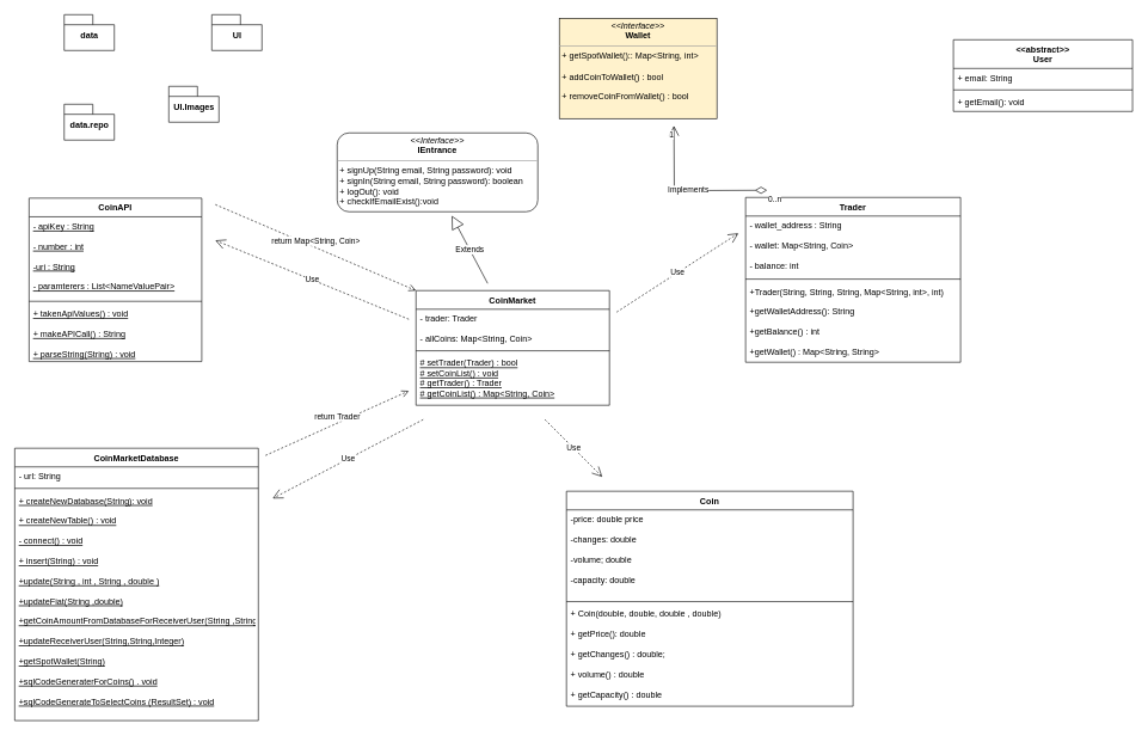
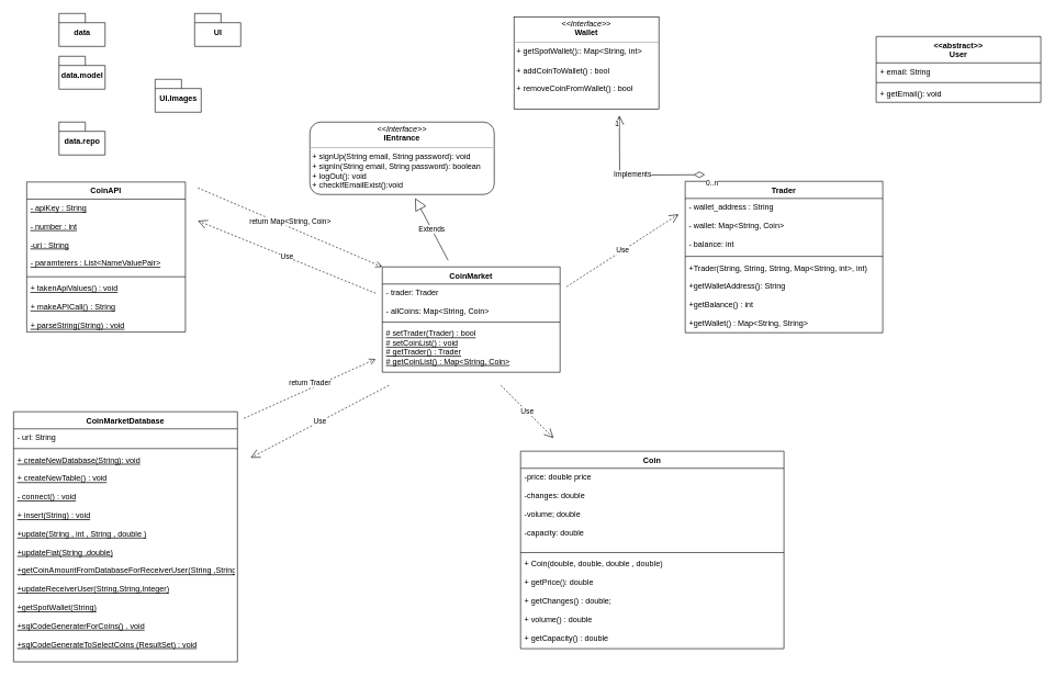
- <mxCell id="2" value="&lt;p style=&quot;margin: 0px ; margin-top: 4px ; text-align: center&quot;&gt;&lt;i&gt;&amp;lt;&amp;lt;Interface&amp;gt;&amp;gt;&lt;/i&gt;&lt;br&gt;&lt;b&gt;Wallet&lt;/b&gt;&lt;/p&gt;&lt;hr size=&quot;1&quot;&gt;&lt;p style=&quot;margin: 0px ; margin-left: 4px&quot;&gt;+ getSpotWallet():: Map&amp;lt;String, int&amp;gt;&lt;br&gt;&lt;/p&gt;&lt;p style=&quot;margin: 0px ; margin-left: 4px&quot;&gt;&lt;br&gt;&lt;/p&gt;&lt;p style=&quot;margin: 0px ; margin-left: 4px&quot;&gt;+ addCoinToWallet() : bool&lt;/p&gt;&lt;p style=&quot;margin: 0px ; margin-left: 4px&quot;&gt;&lt;br&gt;&lt;/p&gt;&lt;p style=&quot;margin: 0px ; margin-left: 4px&quot;&gt;+ removeCoinFromWallet() : bool&lt;/p&gt;" style="verticalAlign=top;align=left;overflow=fill;fontSize=12;fontFamily=Helvetica;html=1;fillColor=#fff2cc;" parent="1" vertex="1"><mxGeometry x="780" y="25" width="220" height="140" as="geometry" /></mxCell>
+ <mxCell id="2" value="&lt;p style=&quot;margin: 0px ; margin-top: 4px ; text-align: center&quot;&gt;&lt;i&gt;&amp;lt;&amp;lt;Interface&amp;gt;&amp;gt;&lt;/i&gt;&lt;br&gt;&lt;b&gt;Wallet&lt;/b&gt;&lt;/p&gt;&lt;hr size=&quot;1&quot;&gt;&lt;p style=&quot;margin: 0px ; margin-left: 4px&quot;&gt;+ getSpotWallet():: Map&amp;lt;String, int&amp;gt;&lt;br&gt;&lt;/p&gt;&lt;p style=&quot;margin: 0px ; margin-left: 4px&quot;&gt;&lt;br&gt;&lt;/p&gt;&lt;p style=&quot;margin: 0px ; margin-left: 4px&quot;&gt;+ addCoinToWallet() : bool&lt;/p&gt;&lt;p style=&quot;margin: 0px ; margin-left: 4px&quot;&gt;&lt;br&gt;&lt;/p&gt;&lt;p style=&quot;margin: 0px ; margin-left: 4px&quot;&gt;+ removeCoinFromWallet() : bool&lt;/p&gt;" style="verticalAlign=top;align=left;overflow=fill;fontSize=12;fontFamily=Helvetica;html=1;" parent="1" vertex="1"><mxGeometry x="780" y="25" width="220" height="140" as="geometry" /></mxCell>
+ <mxCell id="35" value="data.model" style="shape=folder;fontStyle=1;spacingTop=10;tabWidth=40;tabHeight=14;tabPosition=left;html=1;" vertex="1" parent="1"><mxGeometry x="89" y="85" width="70" height="50" as="geometry" /></mxCell>
- <mxCell id="36" value="data.repo" style="shape=folder;fontStyle=1;spacingTop=10;tabWidth=40;tabHeight=14;tabPosition=left;html=1;" vertex="1" parent="1"><mxGeometry x="89" y="145" width="70" height="50" as="geometry" /></mxCell>
+ <mxCell id="36" value="data.repo" style="shape=folder;fontStyle=1;spacingTop=10;tabWidth=40;tabHeight=14;tabPosition=left;html=1;" vertex="1" parent="1"><mxGeometry x="89" y="185" width="70" height="50" as="geometry" /></mxCell>
